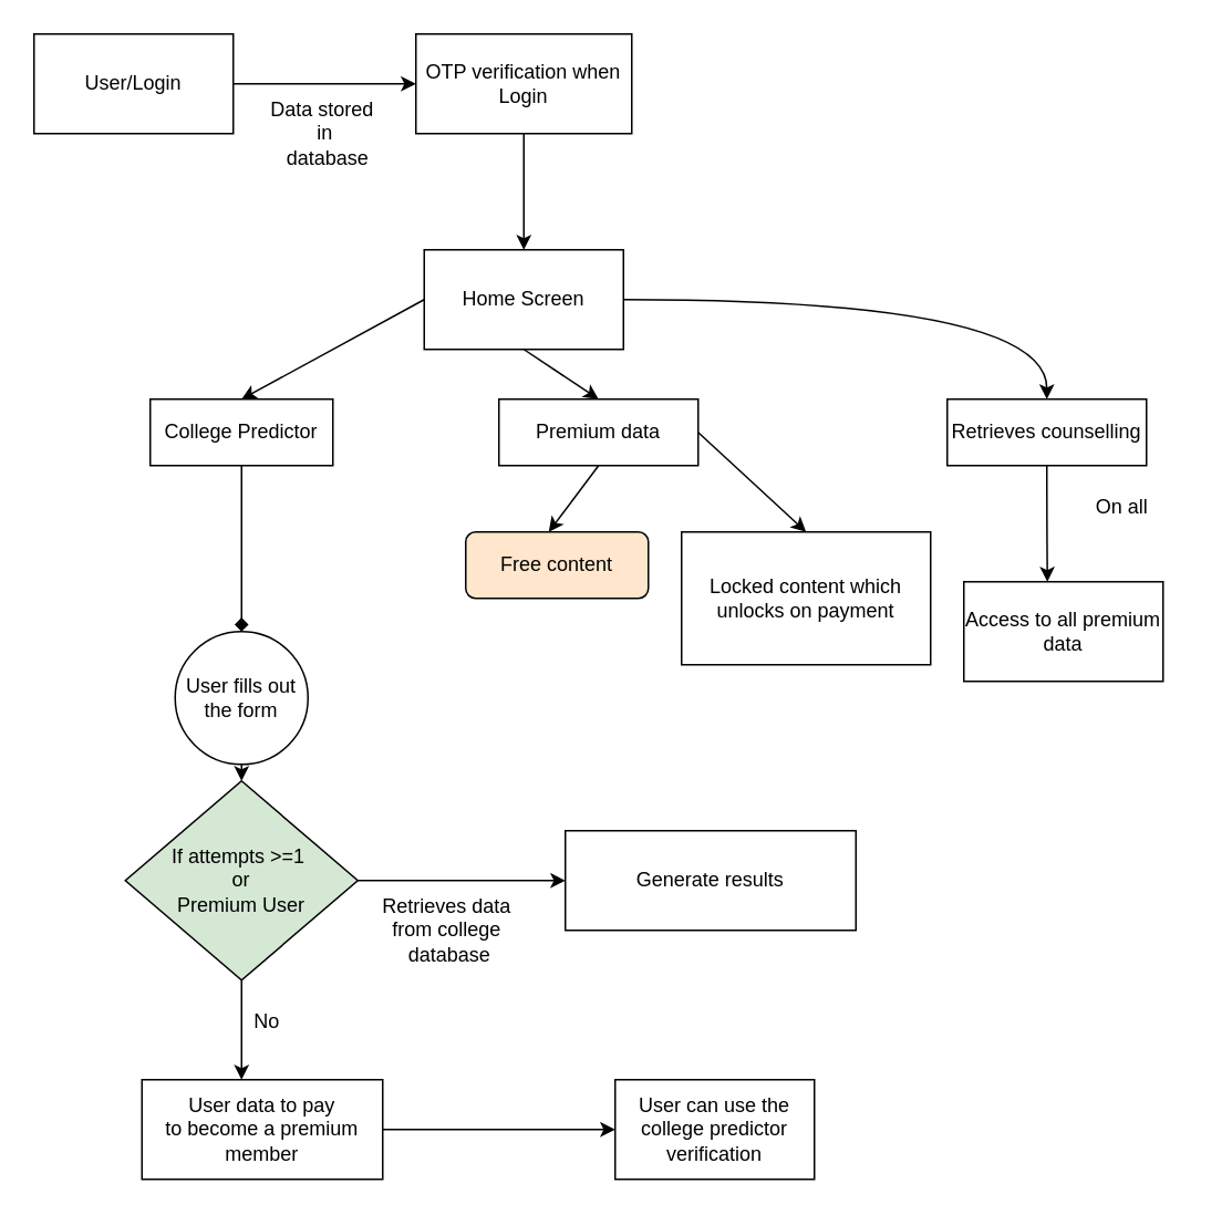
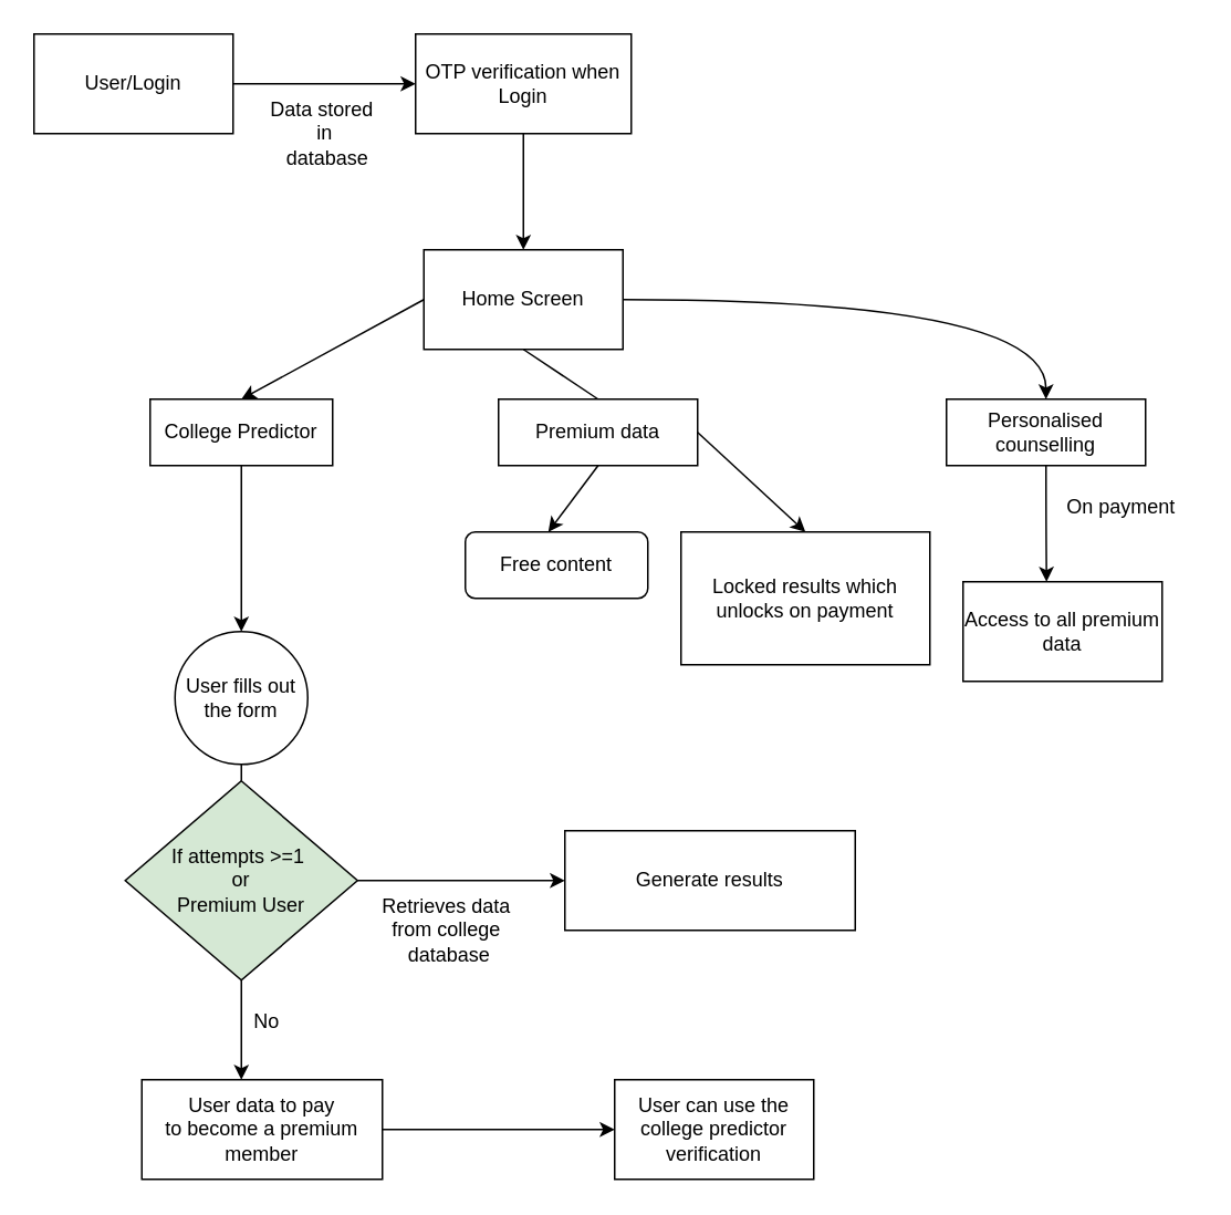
- <mxCell id="7" style="edgeStyle=none;rounded=0;orthogonalLoop=1;jettySize=auto;html=1;exitX=0.5;exitY=1;exitDx=0;exitDy=0;entryX=0.5;entryY=0;entryDx=0;entryDy=0;" edge="1" parent="1" source="9" target="25"><mxGeometry relative="1" as="geometry" /></mxCell>
+ <mxCell id="7" style="edgeStyle=none;rounded=0;orthogonalLoop=1;jettySize=auto;html=1;exitX=0.5;exitY=1;exitDx=0;exitDy=0;entryX=0.5;entryY=0;entryDx=0;entryDy=0;endArrow=none;" edge="1" parent="1" source="9" target="25"><mxGeometry relative="1" as="geometry" /></mxCell>
- <mxCell id="29" value="Retrieves counselling" style="rounded=0;whiteSpace=wrap;html=1;" vertex="1" parent="1"><mxGeometry x="570" y="240" width="120" height="40" as="geometry" /></mxCell>
+ <mxCell id="29" value="Personalised counselling" style="rounded=0;whiteSpace=wrap;html=1;" vertex="1" parent="1"><mxGeometry x="570" y="240" width="120" height="40" as="geometry" /></mxCell>
- <mxCell id="31" value="On all" style="text;html=1;align=center;verticalAlign=middle;resizable=0;points=[];autosize=1;strokeColor=none;fillColor=none;" vertex="1" parent="1"><mxGeometry x="630" y="290" width="90" height="30" as="geometry" /></mxCell>
+ <mxCell id="31" value="On payment" style="text;html=1;align=center;verticalAlign=middle;resizable=0;points=[];autosize=1;strokeColor=none;fillColor=none;" vertex="1" parent="1"><mxGeometry x="630" y="290" width="90" height="30" as="geometry" /></mxCell>
- <mxCell id="26" value="Free content" style="rounded=1;whiteSpace=wrap;html=1;fillColor=#ffe6cc;" vertex="1" parent="1"><mxGeometry x="280" y="320" width="110" height="40" as="geometry" /></mxCell>
+ <mxCell id="26" value="Free content" style="rounded=1;whiteSpace=wrap;html=1;" vertex="1" parent="1"><mxGeometry x="280" y="320" width="110" height="40" as="geometry" /></mxCell>
- <mxCell id="27" value="Locked content which unlocks on payment" style="rounded=0;whiteSpace=wrap;html=1;" vertex="1" parent="1"><mxGeometry x="410" y="320" width="150" height="80" as="geometry" /></mxCell>
+ <mxCell id="27" value="Locked results which unlocks on payment" style="rounded=0;whiteSpace=wrap;html=1;" vertex="1" parent="1"><mxGeometry x="410" y="320" width="150" height="80" as="geometry" /></mxCell>
- <mxCell id="10" style="edgeStyle=none;rounded=0;orthogonalLoop=1;jettySize=auto;html=1;exitX=0.5;exitY=1;exitDx=0;exitDy=0;entryX=0.5;entryY=0;entryDx=0;entryDy=0;endArrow=diamond;" edge="1" parent="1" source="11" target="13"><mxGeometry relative="1" as="geometry" /></mxCell>
+ <mxCell id="10" style="edgeStyle=none;rounded=0;orthogonalLoop=1;jettySize=auto;html=1;exitX=0.5;exitY=1;exitDx=0;exitDy=0;entryX=0.5;entryY=0;entryDx=0;entryDy=0;" edge="1" parent="1" source="11" target="13"><mxGeometry relative="1" as="geometry" /></mxCell>
- <mxCell id="12" style="edgeStyle=none;rounded=0;orthogonalLoop=1;jettySize=auto;html=1;exitX=0.5;exitY=1;exitDx=0;exitDy=0;entryX=0.5;entryY=0;entryDx=0;entryDy=0;" edge="1" parent="1" source="13" target="17"><mxGeometry relative="1" as="geometry" /></mxCell>
+ <mxCell id="12" style="edgeStyle=none;rounded=0;orthogonalLoop=1;jettySize=auto;html=1;exitX=0.5;exitY=1;exitDx=0;exitDy=0;entryX=0.5;entryY=0;entryDx=0;entryDy=0;endArrow=none;" edge="1" parent="1" source="13" target="17"><mxGeometry relative="1" as="geometry" /></mxCell>
